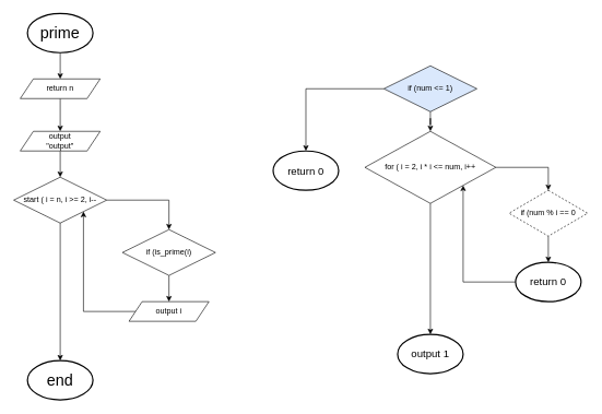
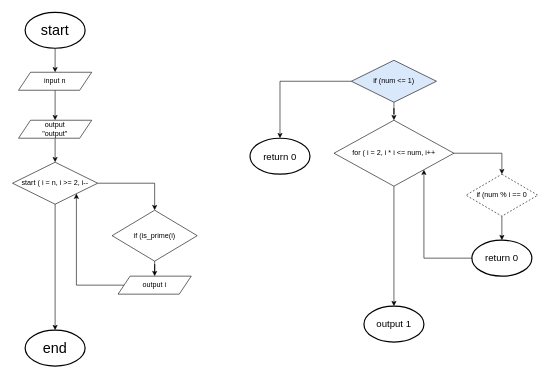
- <mxCell id="3" value="&lt;font style=&quot;font-size: 24px;&quot;&gt;prime&lt;/font&gt;" style="strokeWidth=2;html=1;shape=mxgraph.flowchart.start_1;whiteSpace=wrap;" vertex="1" parent="1"><mxGeometry x="41" y="20" width="100" height="60" as="geometry" /></mxCell>
+ <mxCell id="3" value="&lt;font style=&quot;font-size: 24px;&quot;&gt;start&lt;/font&gt;" style="strokeWidth=2;html=1;shape=mxgraph.flowchart.start_1;whiteSpace=wrap;" vertex="1" parent="1"><mxGeometry x="41" y="20" width="100" height="60" as="geometry" /></mxCell>
- <mxCell id="5" value="return n" style="shape=parallelogram;perimeter=parallelogramPerimeter;whiteSpace=wrap;html=1;fixedSize=1;" vertex="1" parent="1"><mxGeometry x="30" y="120" width="122" height="30" as="geometry" /></mxCell>
+ <mxCell id="5" value="input n" style="shape=parallelogram;perimeter=parallelogramPerimeter;whiteSpace=wrap;html=1;fixedSize=1;" vertex="1" parent="1"><mxGeometry x="30" y="120" width="122" height="30" as="geometry" /></mxCell>
- <mxCell id="12" value="if (is_prime(i)" style="rhombus;whiteSpace=wrap;html=1;" vertex="1" parent="1"><mxGeometry x="186" y="350" width="142" height="70" as="geometry" /></mxCell>
+ <mxCell id="12" value="if (is_prime(i)" style="rhombus;whiteSpace=wrap;html=1;" vertex="1" parent="1"><mxGeometry x="186" y="350" width="142" height="85" as="geometry" /></mxCell>
